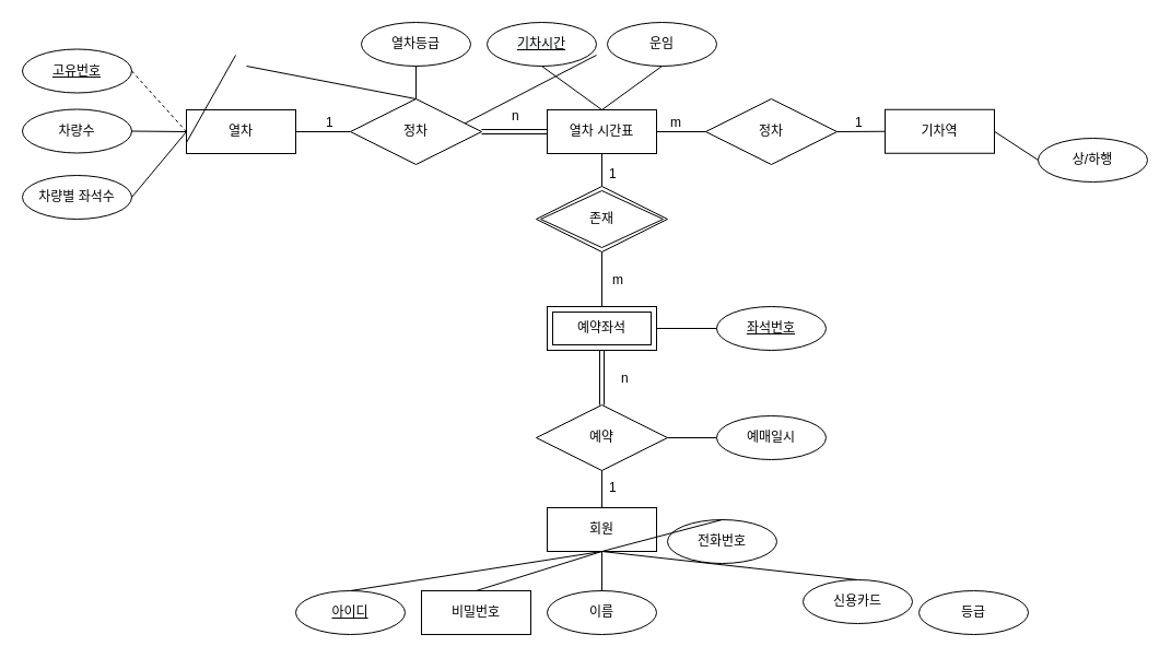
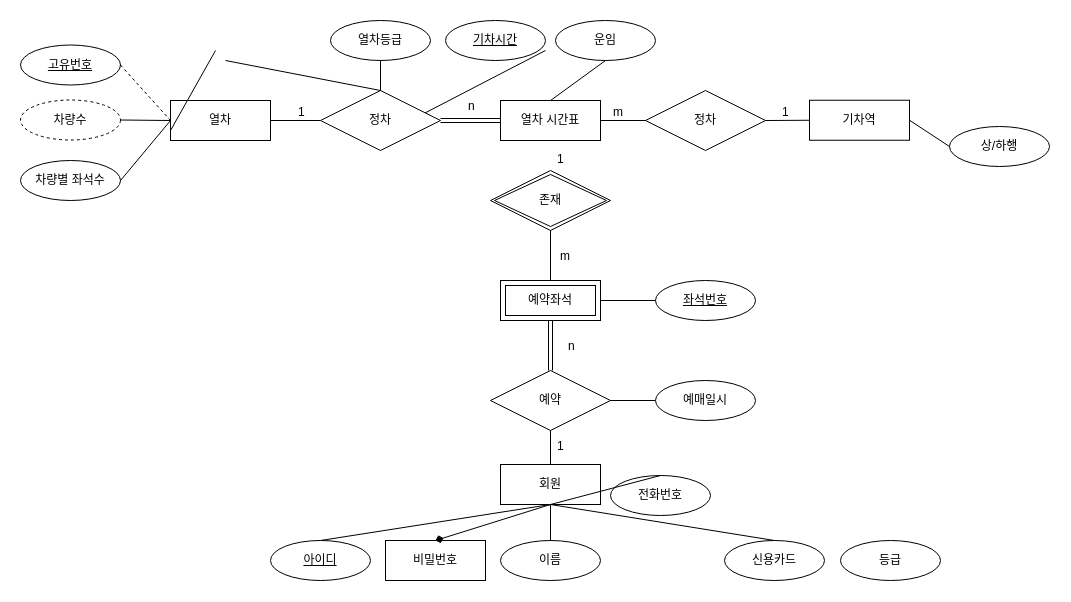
- <mxCell id="17" value="" style="endArrow=none;html=1;rounded=0;exitX=0.5;exitY=1;exitDx=0;exitDy=0;entryX=0.5;entryY=0;entryDx=0;entryDy=0;" edge="1" parent="1" source="16" target="9"><mxGeometry relative="1" as="geometry"><mxPoint x="555" y="60" as="sourcePoint" /><mxPoint x="390" y="100" as="targetPoint" /></mxGeometry></mxCell>
- <mxCell id="4" value="차량수" style="ellipse;whiteSpace=wrap;html=1;align=center;" vertex="1" parent="1"><mxGeometry x="20" y="99.5" width="100" height="40" as="geometry" /></mxCell>
+ <mxCell id="4" value="차량수" style="ellipse;whiteSpace=wrap;html=1;align=center;dashed=1;" vertex="1" parent="1"><mxGeometry x="20" y="99.5" width="100" height="40" as="geometry" /></mxCell>
- <mxCell id="29" value="" style="endArrow=none;html=1;rounded=0;exitX=0.5;exitY=0;exitDx=0;exitDy=0;entryX=0.5;entryY=1;entryDx=0;entryDy=0;" edge="1" parent="1" source="47" target="9"><mxGeometry relative="1" as="geometry"><mxPoint x="550" y="166" as="sourcePoint" /><mxPoint x="660" y="176" as="targetPoint" /></mxGeometry></mxCell>
- <mxCell id="37" value="" style="endArrow=none;html=1;rounded=0;exitX=0.5;exitY=1;exitDx=0;exitDy=0;entryX=0.5;entryY=0;entryDx=0;entryDy=0;" edge="1" parent="1" source="30" target="32"><mxGeometry relative="1" as="geometry"><mxPoint x="610" y="600" as="sourcePoint" /><mxPoint x="670" y="500" as="targetPoint" /></mxGeometry></mxCell>
+ <mxCell id="37" value="" style="endArrow=diamond;html=1;rounded=0;exitX=0.5;exitY=1;exitDx=0;exitDy=0;entryX=0.5;entryY=0;entryDx=0;entryDy=0;" edge="1" parent="1" source="30" target="32"><mxGeometry relative="1" as="geometry"><mxPoint x="610" y="600" as="sourcePoint" /><mxPoint x="670" y="500" as="targetPoint" /></mxGeometry></mxCell>
- <mxCell id="35" value="신용카드" style="ellipse;whiteSpace=wrap;html=1;align=center;" vertex="1" parent="1"><mxGeometry x="734" y="530" width="100" height="40" as="geometry" /></mxCell>
+ <mxCell id="35" value="신용카드" style="ellipse;whiteSpace=wrap;html=1;align=center;" vertex="1" parent="1"><mxGeometry x="724" y="540" width="100" height="40" as="geometry" /></mxCell>
